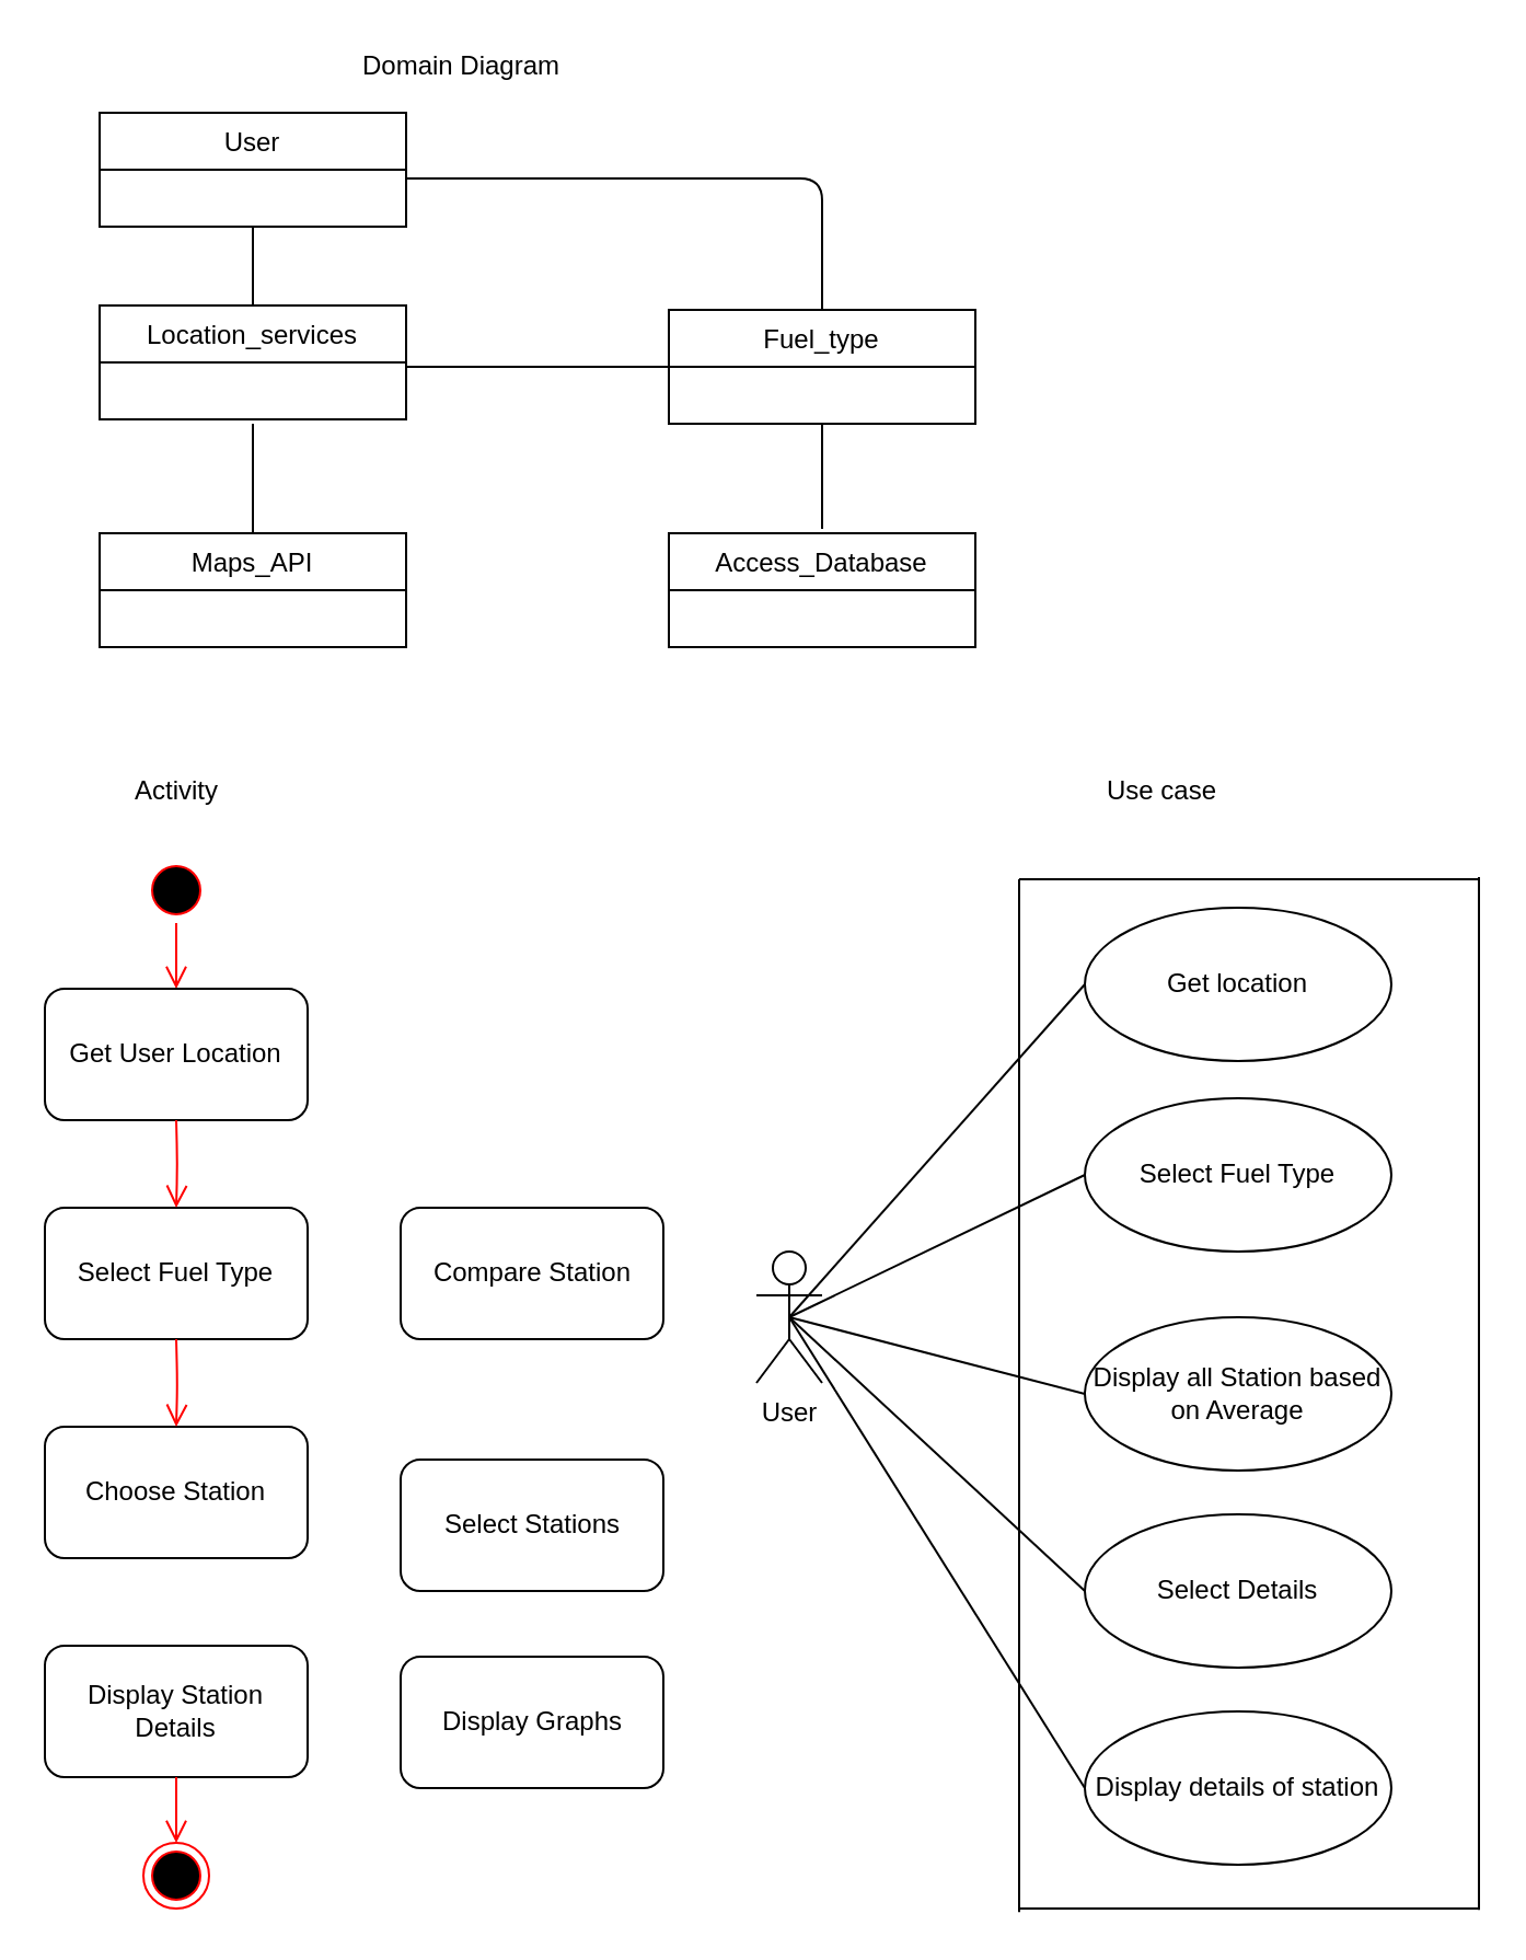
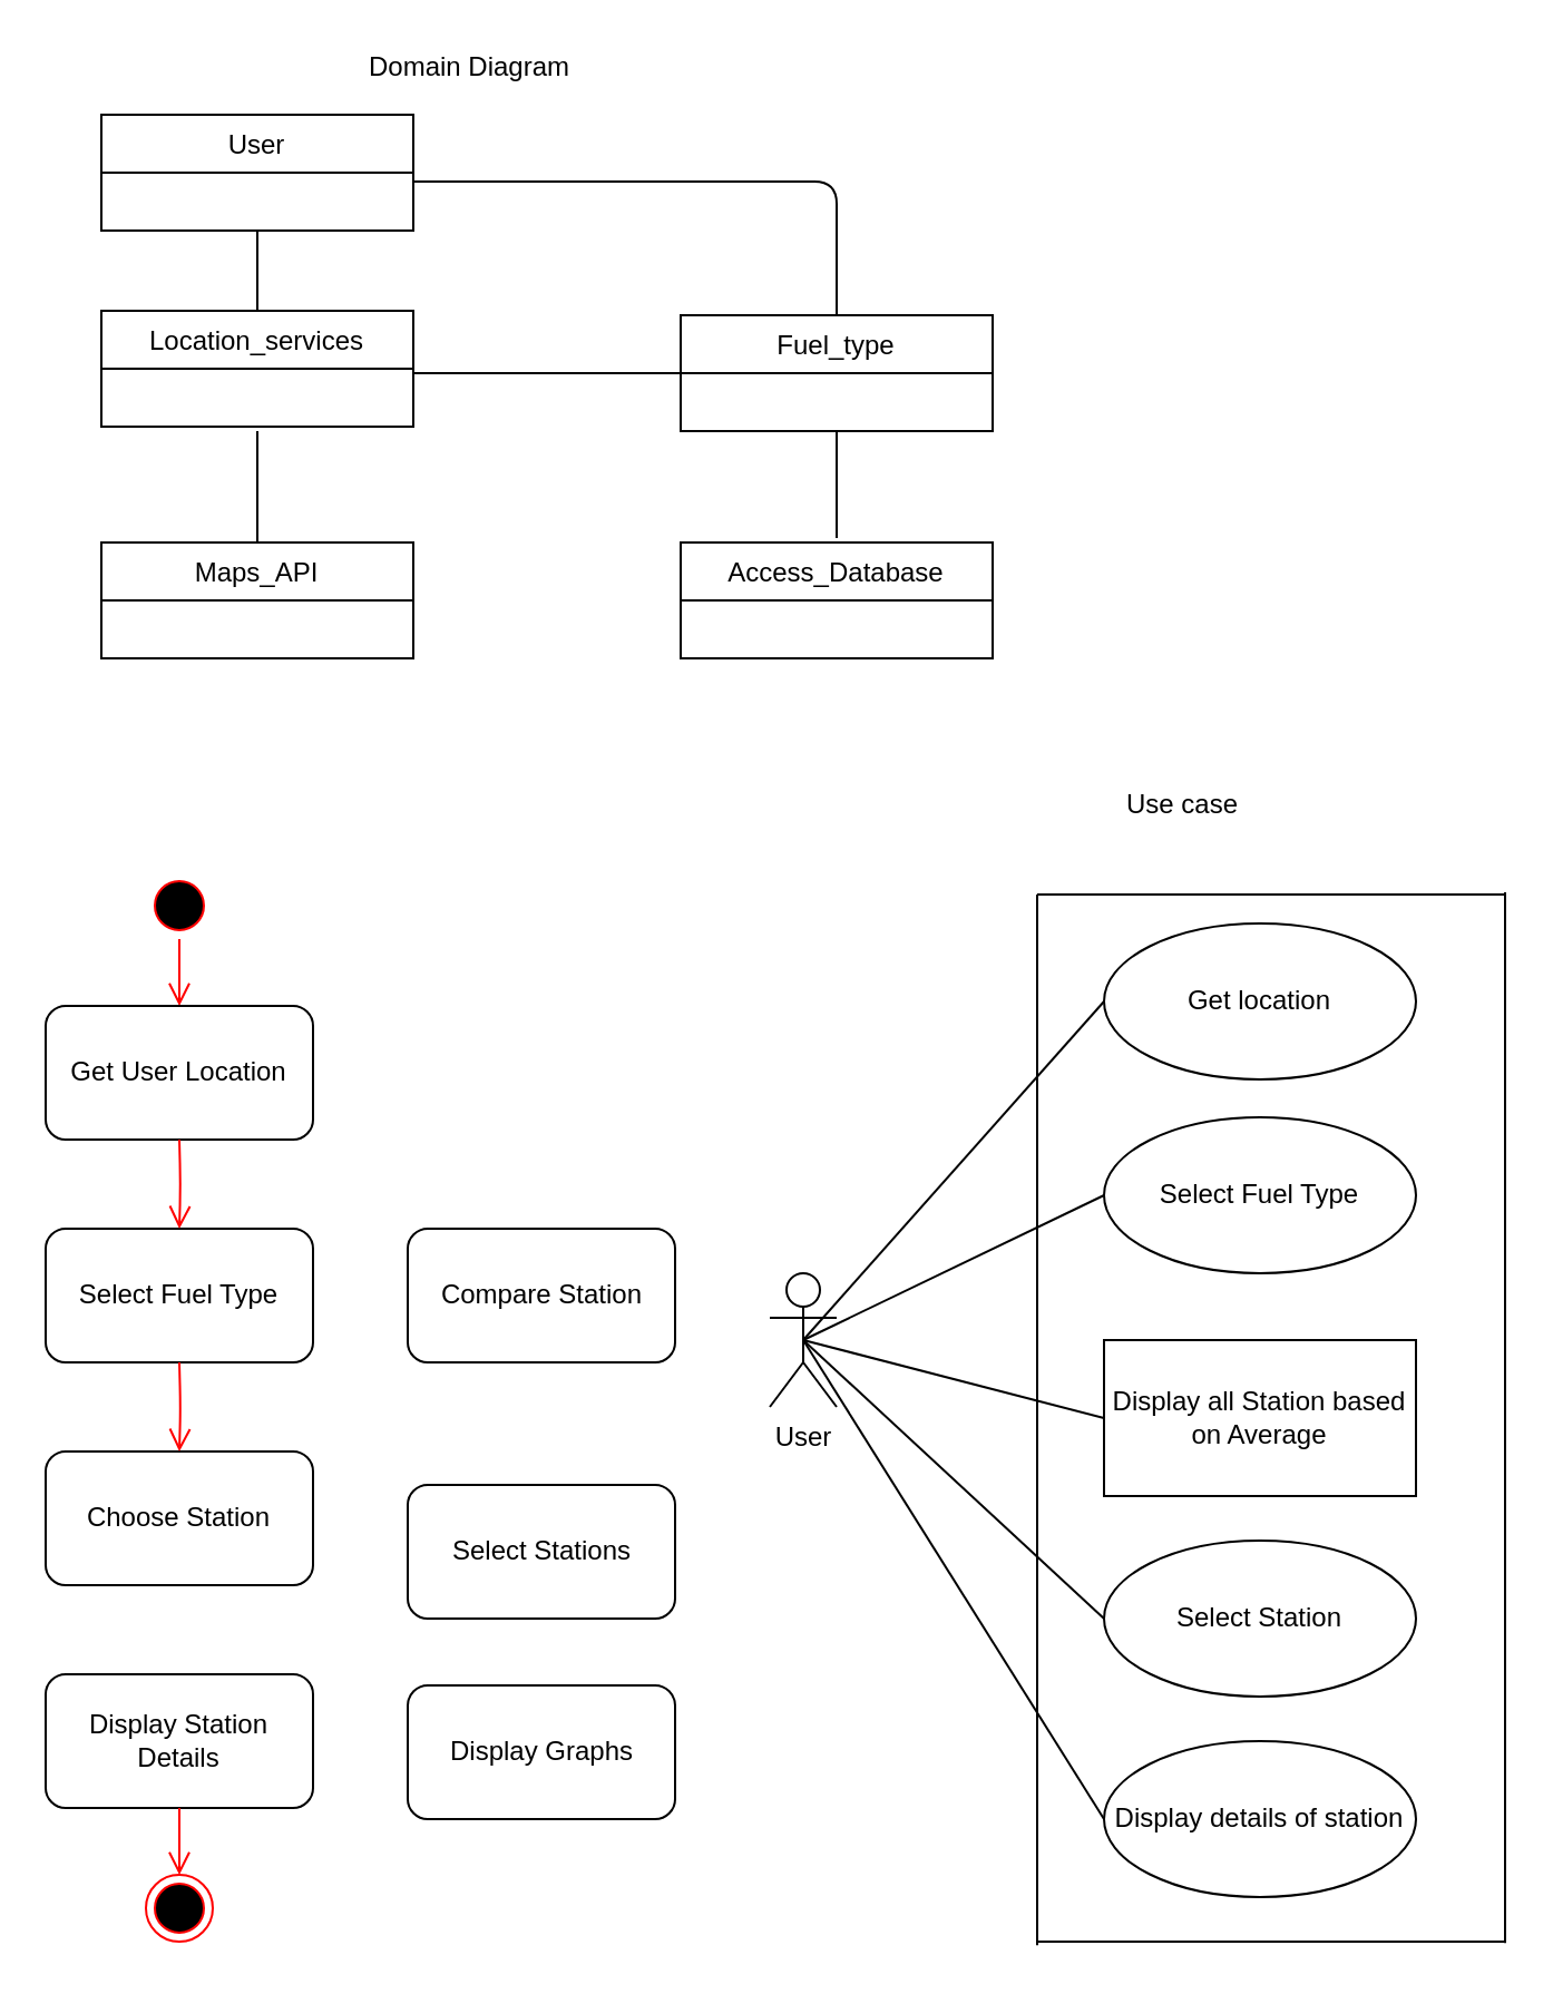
- <mxCell id="13" value="Activity" style="text;html=1;align=center;verticalAlign=middle;resizable=0;points=[];;autosize=1;" parent="1" vertex="1"><mxGeometry x="55" y="351" width="50" height="20" as="geometry" /></mxCell>
- <mxCell id="30" value="Display all Station based on Average" style="ellipse;whiteSpace=wrap;html=1;" parent="1" vertex="1"><mxGeometry x="495" y="601" width="140" height="70" as="geometry" /></mxCell>
+ <mxCell id="30" value="Display all Station based on Average" style="whiteSpace=wrap;html=1;rounded=0;" parent="1" vertex="1"><mxGeometry x="495" y="601" width="140" height="70" as="geometry" /></mxCell>
- <mxCell id="28" value="Select Details" style="ellipse;whiteSpace=wrap;html=1;" parent="1" vertex="1"><mxGeometry x="495" y="691" width="140" height="70" as="geometry" /></mxCell>
+ <mxCell id="28" value="Select Station" style="ellipse;whiteSpace=wrap;html=1;" parent="1" vertex="1"><mxGeometry x="495" y="691" width="140" height="70" as="geometry" /></mxCell>
